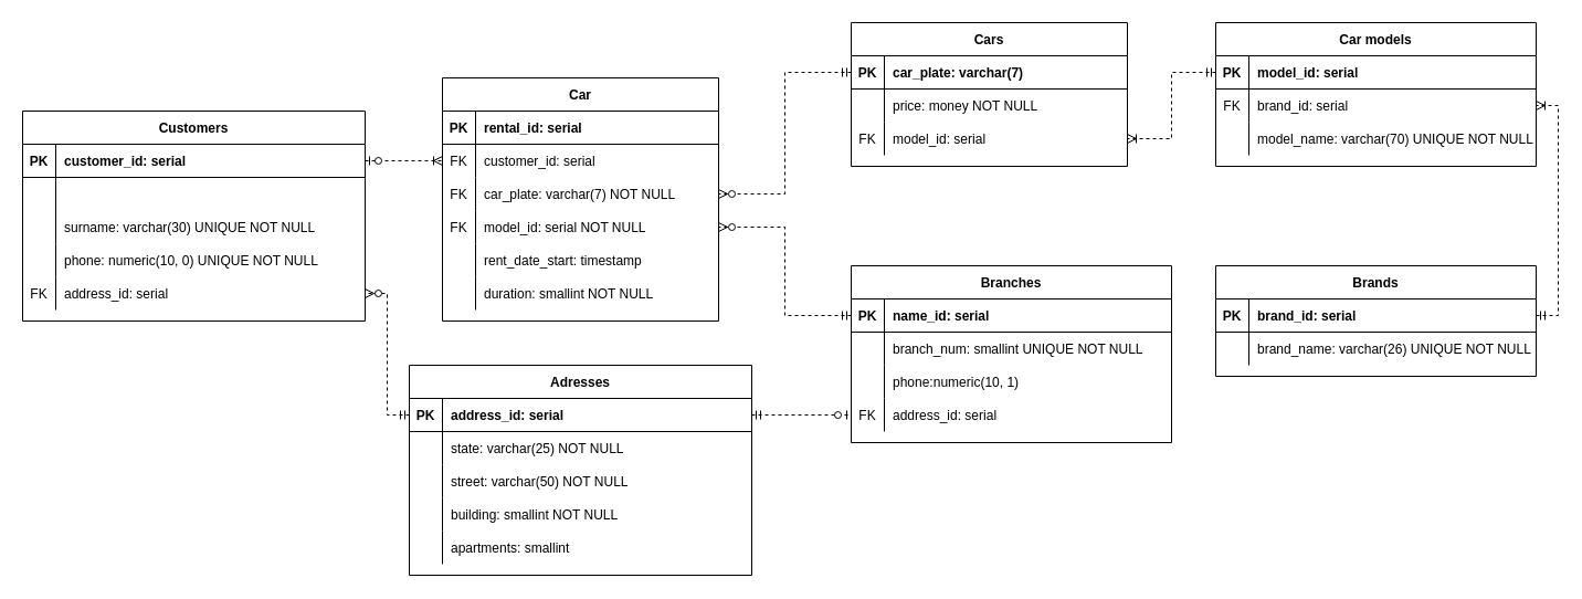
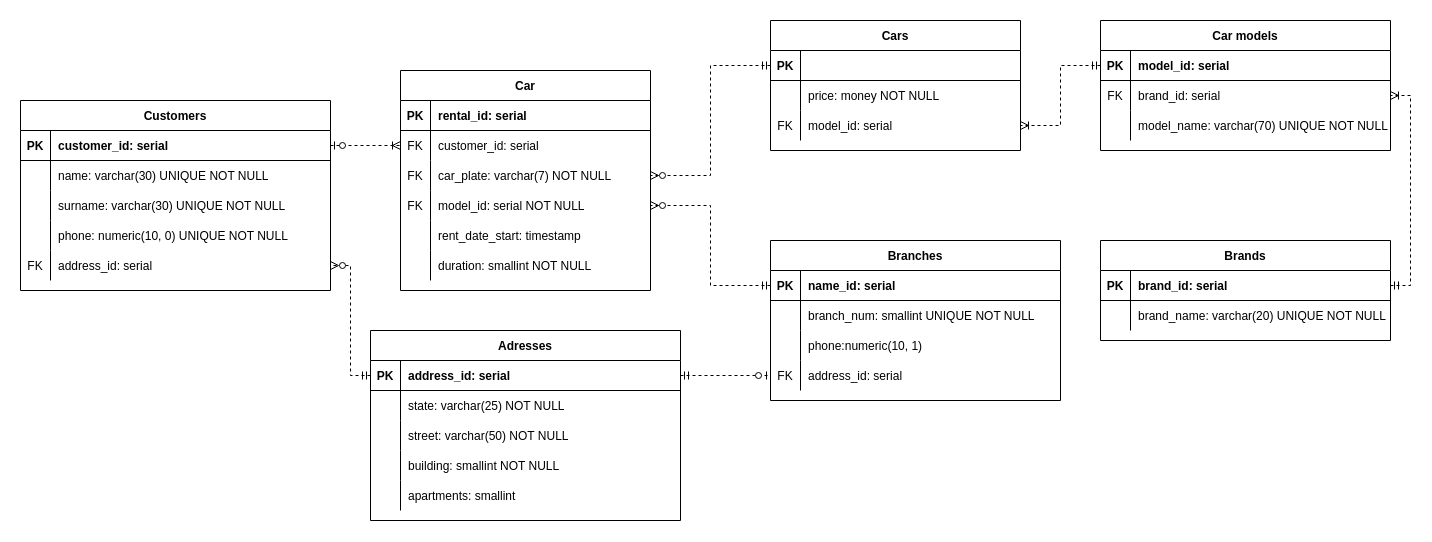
- <mxCell id="53" value="car_plate: varchar(7)" style="shape=partialRectangle;overflow=hidden;connectable=0;fillColor=none;top=0;left=0;bottom=0;right=0;align=left;spacingLeft=6;fontStyle=1;" parent="51" vertex="1"><mxGeometry x="30" width="220" height="30" as="geometry" /></mxCell>
+ <mxCell id="21" value="name: varchar(30) UNIQUE NOT NULL" style="shape=partialRectangle;overflow=hidden;connectable=0;fillColor=none;top=0;left=0;bottom=0;right=0;align=left;spacingLeft=6;" parent="19" vertex="1"><mxGeometry x="30" width="280" height="30" as="geometry" /></mxCell>
- <mxCell id="66" value="brand_name: varchar(26) UNIQUE NOT NULL" style="shape=partialRectangle;overflow=hidden;connectable=0;fillColor=none;top=0;left=0;bottom=0;right=0;align=left;spacingLeft=6;" parent="64" vertex="1"><mxGeometry x="30" width="260" height="30" as="geometry" /></mxCell>
+ <mxCell id="66" value="brand_name: varchar(20) UNIQUE NOT NULL" style="shape=partialRectangle;overflow=hidden;connectable=0;fillColor=none;top=0;left=0;bottom=0;right=0;align=left;spacingLeft=6;" parent="64" vertex="1"><mxGeometry x="30" width="260" height="30" as="geometry" /></mxCell>
